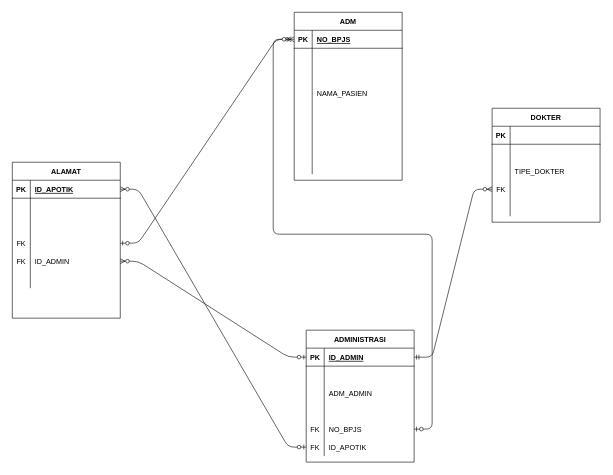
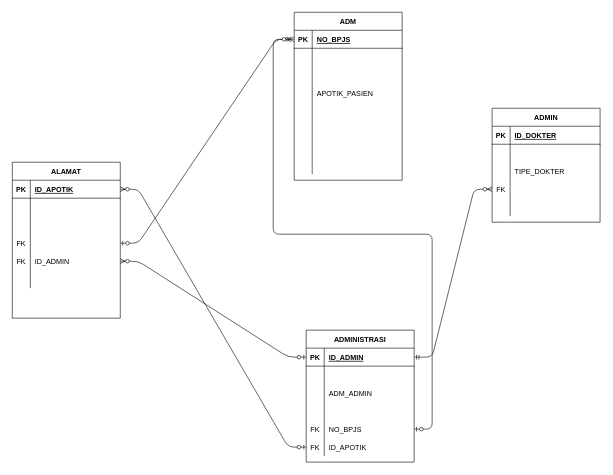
- <mxCell id="13" value="NAMA_PASIEN" style="shape=partialRectangle;connectable=0;fillColor=none;top=0;left=0;bottom=0;right=0;align=left;spacingLeft=6;overflow=hidden;" vertex="1" parent="11"><mxGeometry x="30" width="150" height="30" as="geometry" /></mxCell>
+ <mxCell id="13" value="APOTIK_PASIEN" style="shape=partialRectangle;connectable=0;fillColor=none;top=0;left=0;bottom=0;right=0;align=left;spacingLeft=6;overflow=hidden;" vertex="1" parent="11"><mxGeometry x="30" width="150" height="30" as="geometry" /></mxCell>
- <mxCell id="43" value="DOKTER" style="shape=table;startSize=30;container=1;collapsible=1;childLayout=tableLayout;fixedRows=1;rowLines=0;fontStyle=1;align=center;resizeLast=1;" vertex="1" parent="1"><mxGeometry x="820" y="180" width="180" height="190" as="geometry" /></mxCell>
+ <mxCell id="43" value="ADMIN" style="shape=table;startSize=30;container=1;collapsible=1;childLayout=tableLayout;fixedRows=1;rowLines=0;fontStyle=1;align=center;resizeLast=1;" vertex="1" parent="1"><mxGeometry x="820" y="180" width="180" height="190" as="geometry" /></mxCell>
+ <mxCell id="46" value="ID_DOKTER" style="shape=partialRectangle;connectable=0;fillColor=none;top=0;left=0;bottom=0;right=0;align=left;spacingLeft=6;fontStyle=5;overflow=hidden;" vertex="1" parent="44"><mxGeometry x="30" width="150" height="30" as="geometry" /></mxCell>
